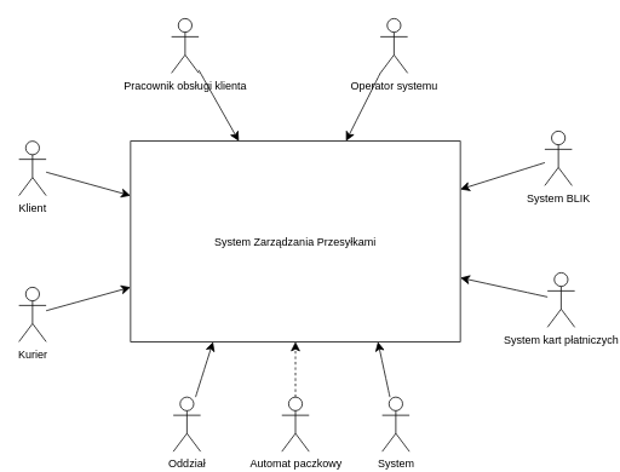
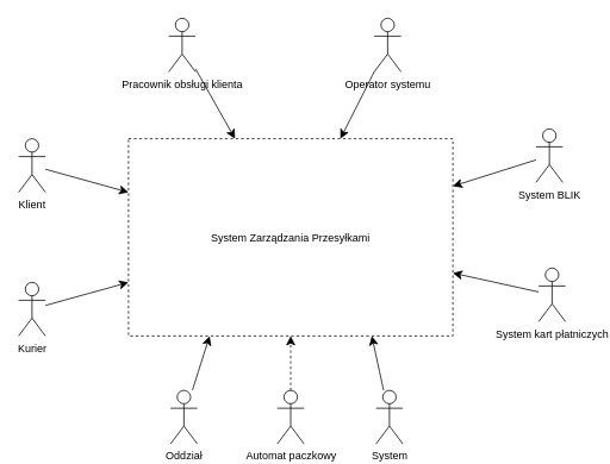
- <mxCell id="2" value="System Zarządzania Przesyłkami" style="html=1;whiteSpace=wrap;" parent="1" vertex="1"><mxGeometry x="143" y="155" width="363" height="221" as="geometry" /></mxCell>
+ <mxCell id="2" value="System Zarządzania Przesyłkami" style="html=1;whiteSpace=wrap;dashed=1;" parent="1" vertex="1"><mxGeometry x="143" y="155" width="363" height="221" as="geometry" /></mxCell>
